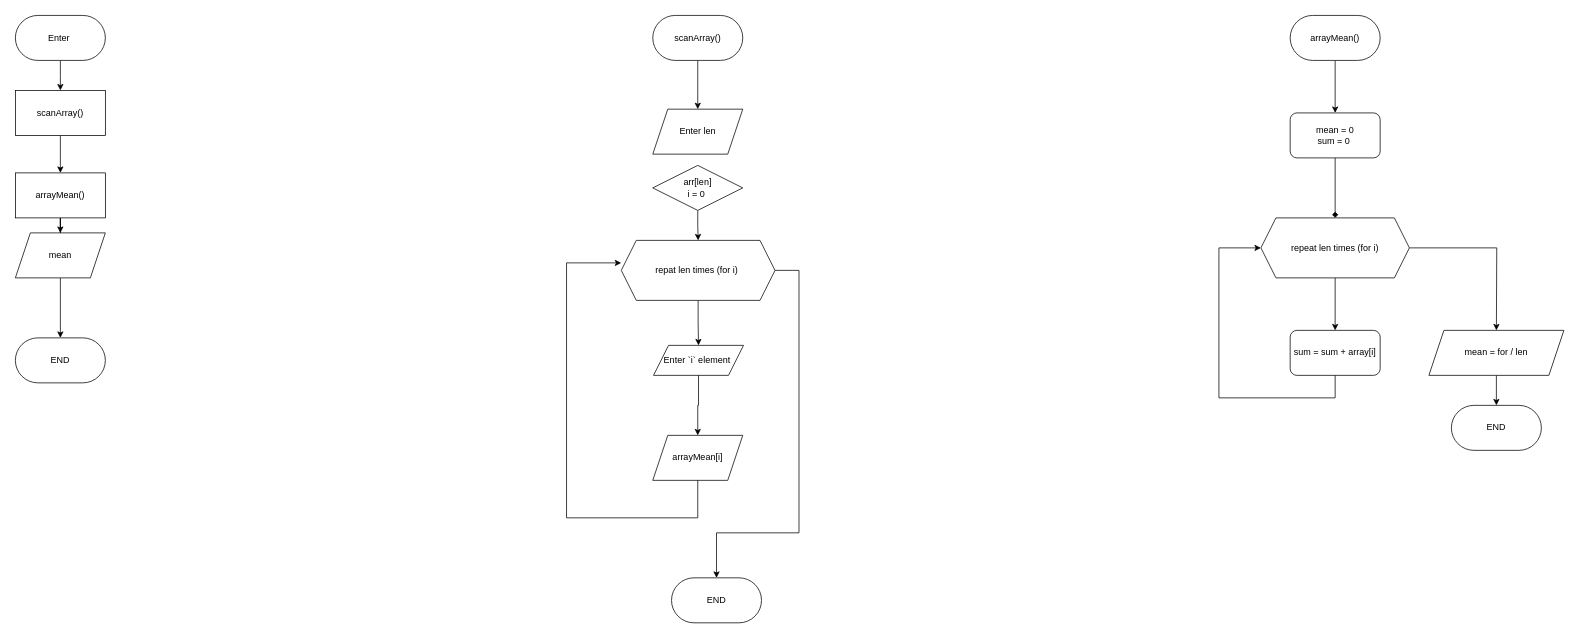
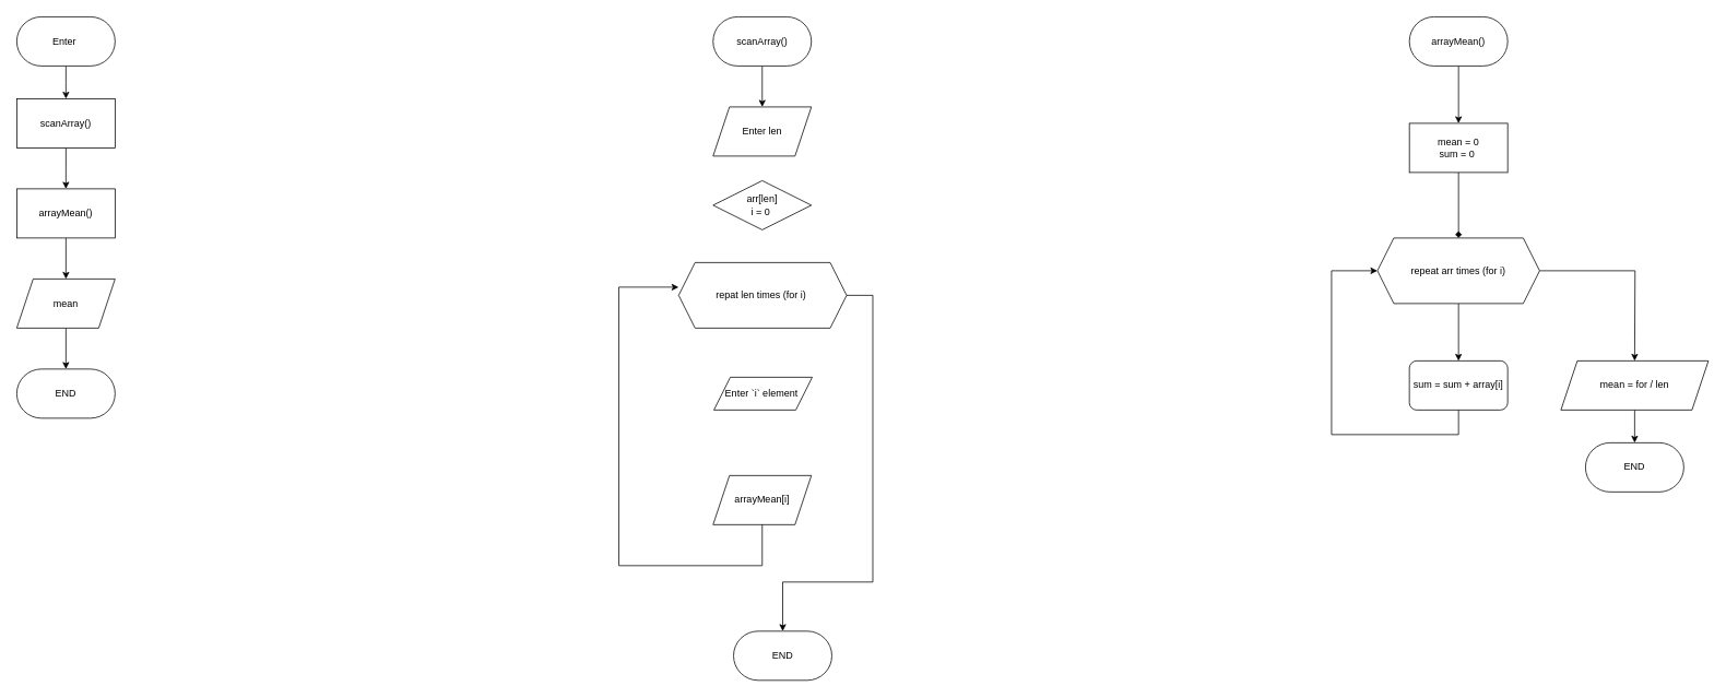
- <mxCell id="8" value="Enter len" style="shape=parallelogram;perimeter=parallelogramPerimeter;whiteSpace=wrap;html=1;fixedSize=1;" vertex="1" parent="1"><mxGeometry x="870" y="145" width="120" height="60" as="geometry" /></mxCell>
+ <mxCell id="8" value="Enter len" style="shape=parallelogram;perimeter=parallelogramPerimeter;whiteSpace=wrap;html=1;fixedSize=1;" vertex="1" parent="1"><mxGeometry x="870" y="130" width="120" height="60" as="geometry" /></mxCell>
- <mxCell id="22" value="mean = 0&lt;div&gt;sum = 0&amp;nbsp;&lt;/div&gt;" style="whiteSpace=wrap;html=1;rounded=1;" vertex="1" parent="1"><mxGeometry x="1720" y="150" width="120" height="60" as="geometry" /></mxCell>
+ <mxCell id="22" value="mean = 0&lt;div&gt;sum = 0&amp;nbsp;&lt;/div&gt;" style="rounded=0;whiteSpace=wrap;html=1;" vertex="1" parent="1"><mxGeometry x="1720" y="150" width="120" height="60" as="geometry" /></mxCell>
- <mxCell id="12" value="" style="edgeStyle=orthogonalEdgeStyle;rounded=0;orthogonalLoop=1;jettySize=auto;html=1;" edge="1" parent="1" source="13" target="11"><mxGeometry relative="1" as="geometry" /></mxCell>
- <mxCell id="25" value="repeat len times (for i)" style="shape=hexagon;perimeter=hexagonPerimeter2;whiteSpace=wrap;html=1;fixedSize=1;" vertex="1" parent="1"><mxGeometry x="1681" y="290" width="198" height="80" as="geometry" /></mxCell>
+ <mxCell id="25" value="repeat arr times (for i)" style="shape=hexagon;perimeter=hexagonPerimeter2;whiteSpace=wrap;html=1;fixedSize=1;" vertex="1" parent="1"><mxGeometry x="1681" y="290" width="198" height="80" as="geometry" /></mxCell>
- <mxCell id="34" value="mean" style="shape=parallelogram;perimeter=parallelogramPerimeter;whiteSpace=wrap;html=1;fixedSize=1;" vertex="1" parent="1"><mxGeometry x="20" y="310" width="120" height="60" as="geometry" /></mxCell>
+ <mxCell id="34" value="mean" style="shape=parallelogram;perimeter=parallelogramPerimeter;whiteSpace=wrap;html=1;fixedSize=1;" vertex="1" parent="1"><mxGeometry x="20" y="340" width="120" height="60" as="geometry" /></mxCell>
- <mxCell id="9" value="" style="edgeStyle=orthogonalEdgeStyle;rounded=0;orthogonalLoop=1;jettySize=auto;html=1;" edge="1" parent="1" source="11" target="15"><mxGeometry relative="1" as="geometry" /></mxCell>
- <mxCell id="14" value="" style="edgeStyle=orthogonalEdgeStyle;rounded=0;orthogonalLoop=1;jettySize=auto;html=1;" edge="1" parent="1" source="15" target="17"><mxGeometry relative="1" as="geometry" /></mxCell>
